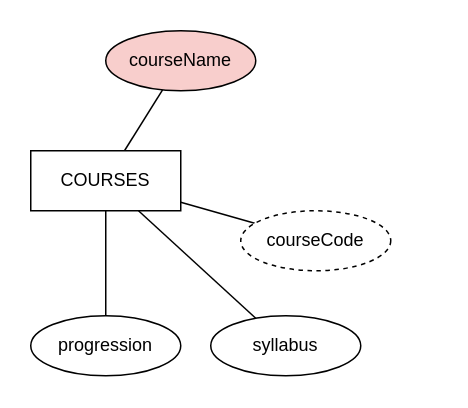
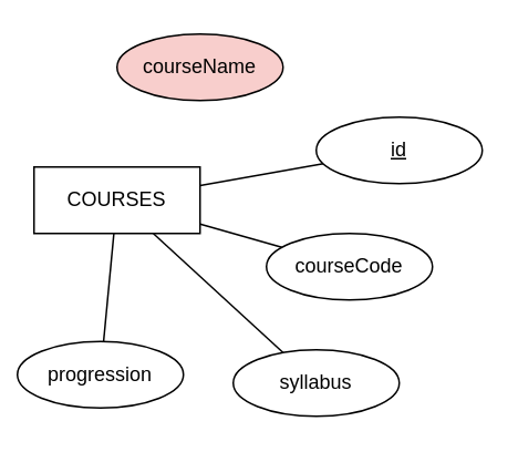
- <mxCell id="2" style="edgeStyle=none;html=1;endArrow=none;endFill=0;" edge="1" parent="1" source="7" target="9"><mxGeometry relative="1" as="geometry" /></mxCell>
+ <mxCell id="12" value="id" style="ellipse;whiteSpace=wrap;html=1;align=center;fontStyle=4;" vertex="1" parent="1"><mxGeometry x="190" y="70" width="100" height="40" as="geometry" /></mxCell>
+ <mxCell id="3" style="edgeStyle=none;html=1;endArrow=none;endFill=0;" edge="1" parent="1" source="7" target="12"><mxGeometry relative="1" as="geometry" /></mxCell>
- <mxCell id="10" value="courseCode" style="ellipse;whiteSpace=wrap;html=1;align=center;dashed=1;" vertex="1" parent="1"><mxGeometry x="160" y="140" width="100" height="40" as="geometry" /></mxCell>
+ <mxCell id="10" value="courseCode" style="ellipse;whiteSpace=wrap;html=1;align=center;" vertex="1" parent="1"><mxGeometry x="160" y="140" width="100" height="40" as="geometry" /></mxCell>
- <mxCell id="8" value="progression" style="ellipse;whiteSpace=wrap;html=1;align=center;" vertex="1" parent="1"><mxGeometry x="20" y="210" width="100" height="40" as="geometry" /></mxCell>
+ <mxCell id="8" value="progression" style="ellipse;whiteSpace=wrap;html=1;align=center;" vertex="1" parent="1"><mxGeometry x="10" y="205" width="100" height="40" as="geometry" /></mxCell>
